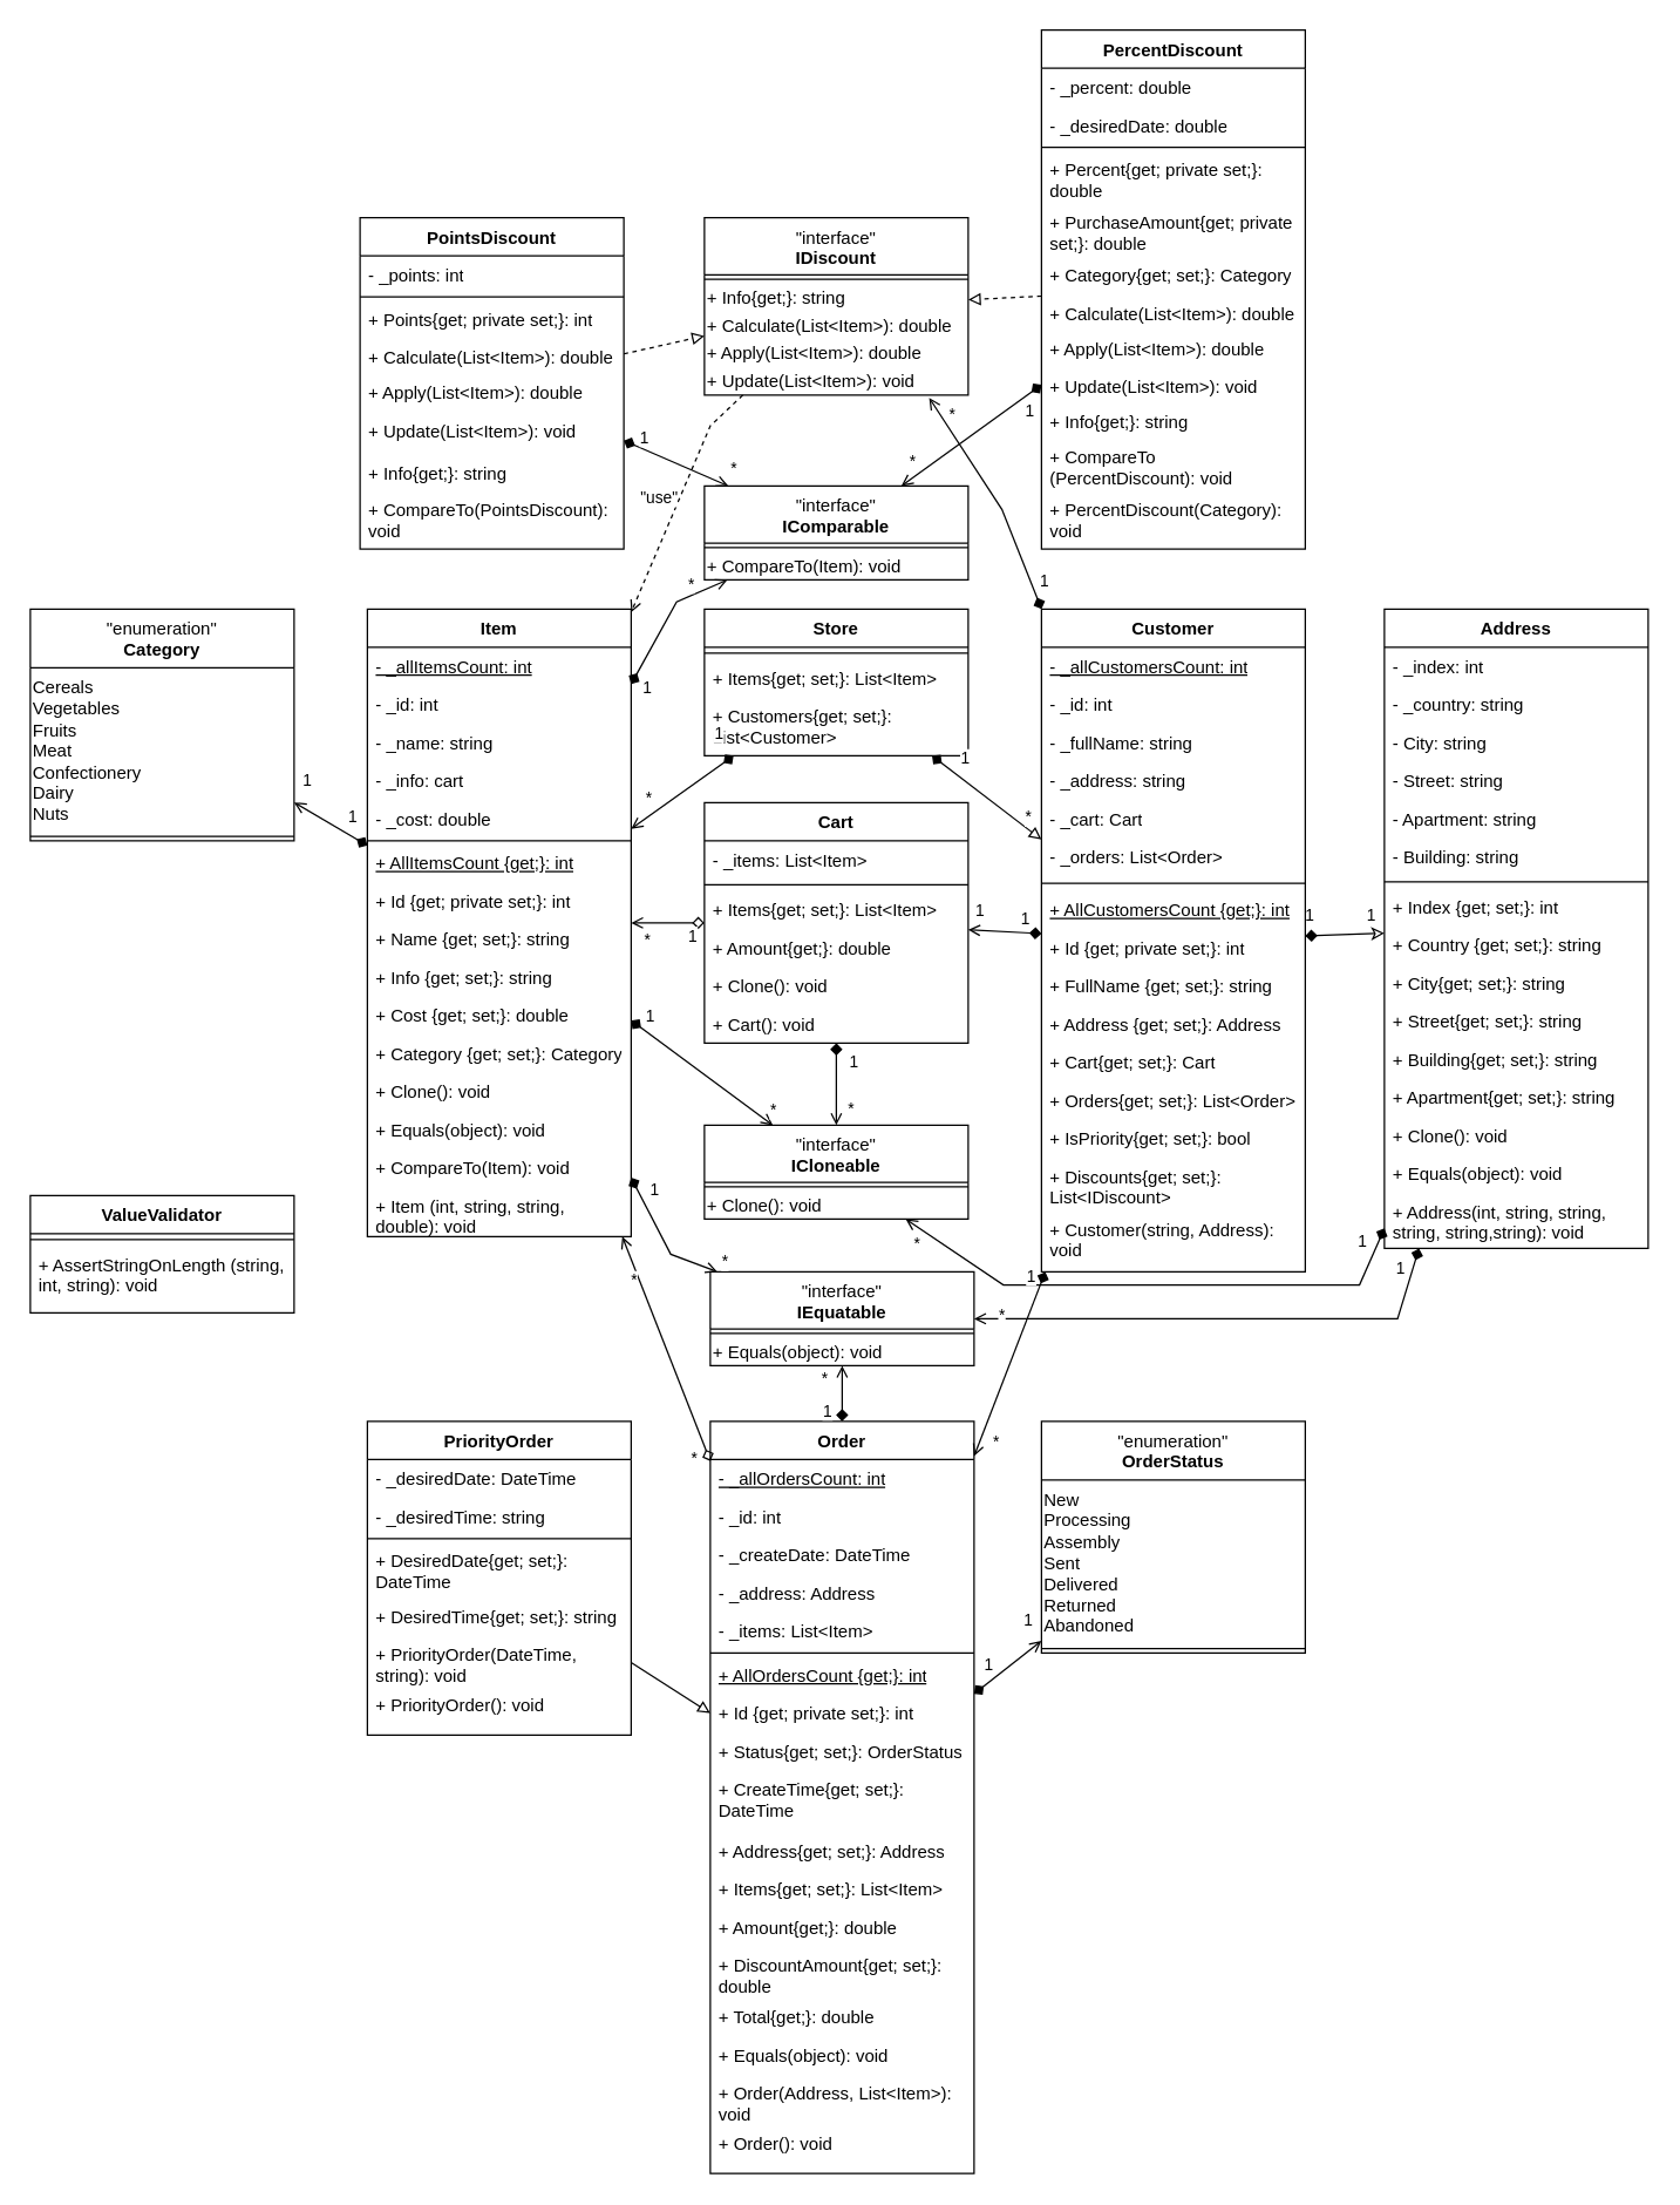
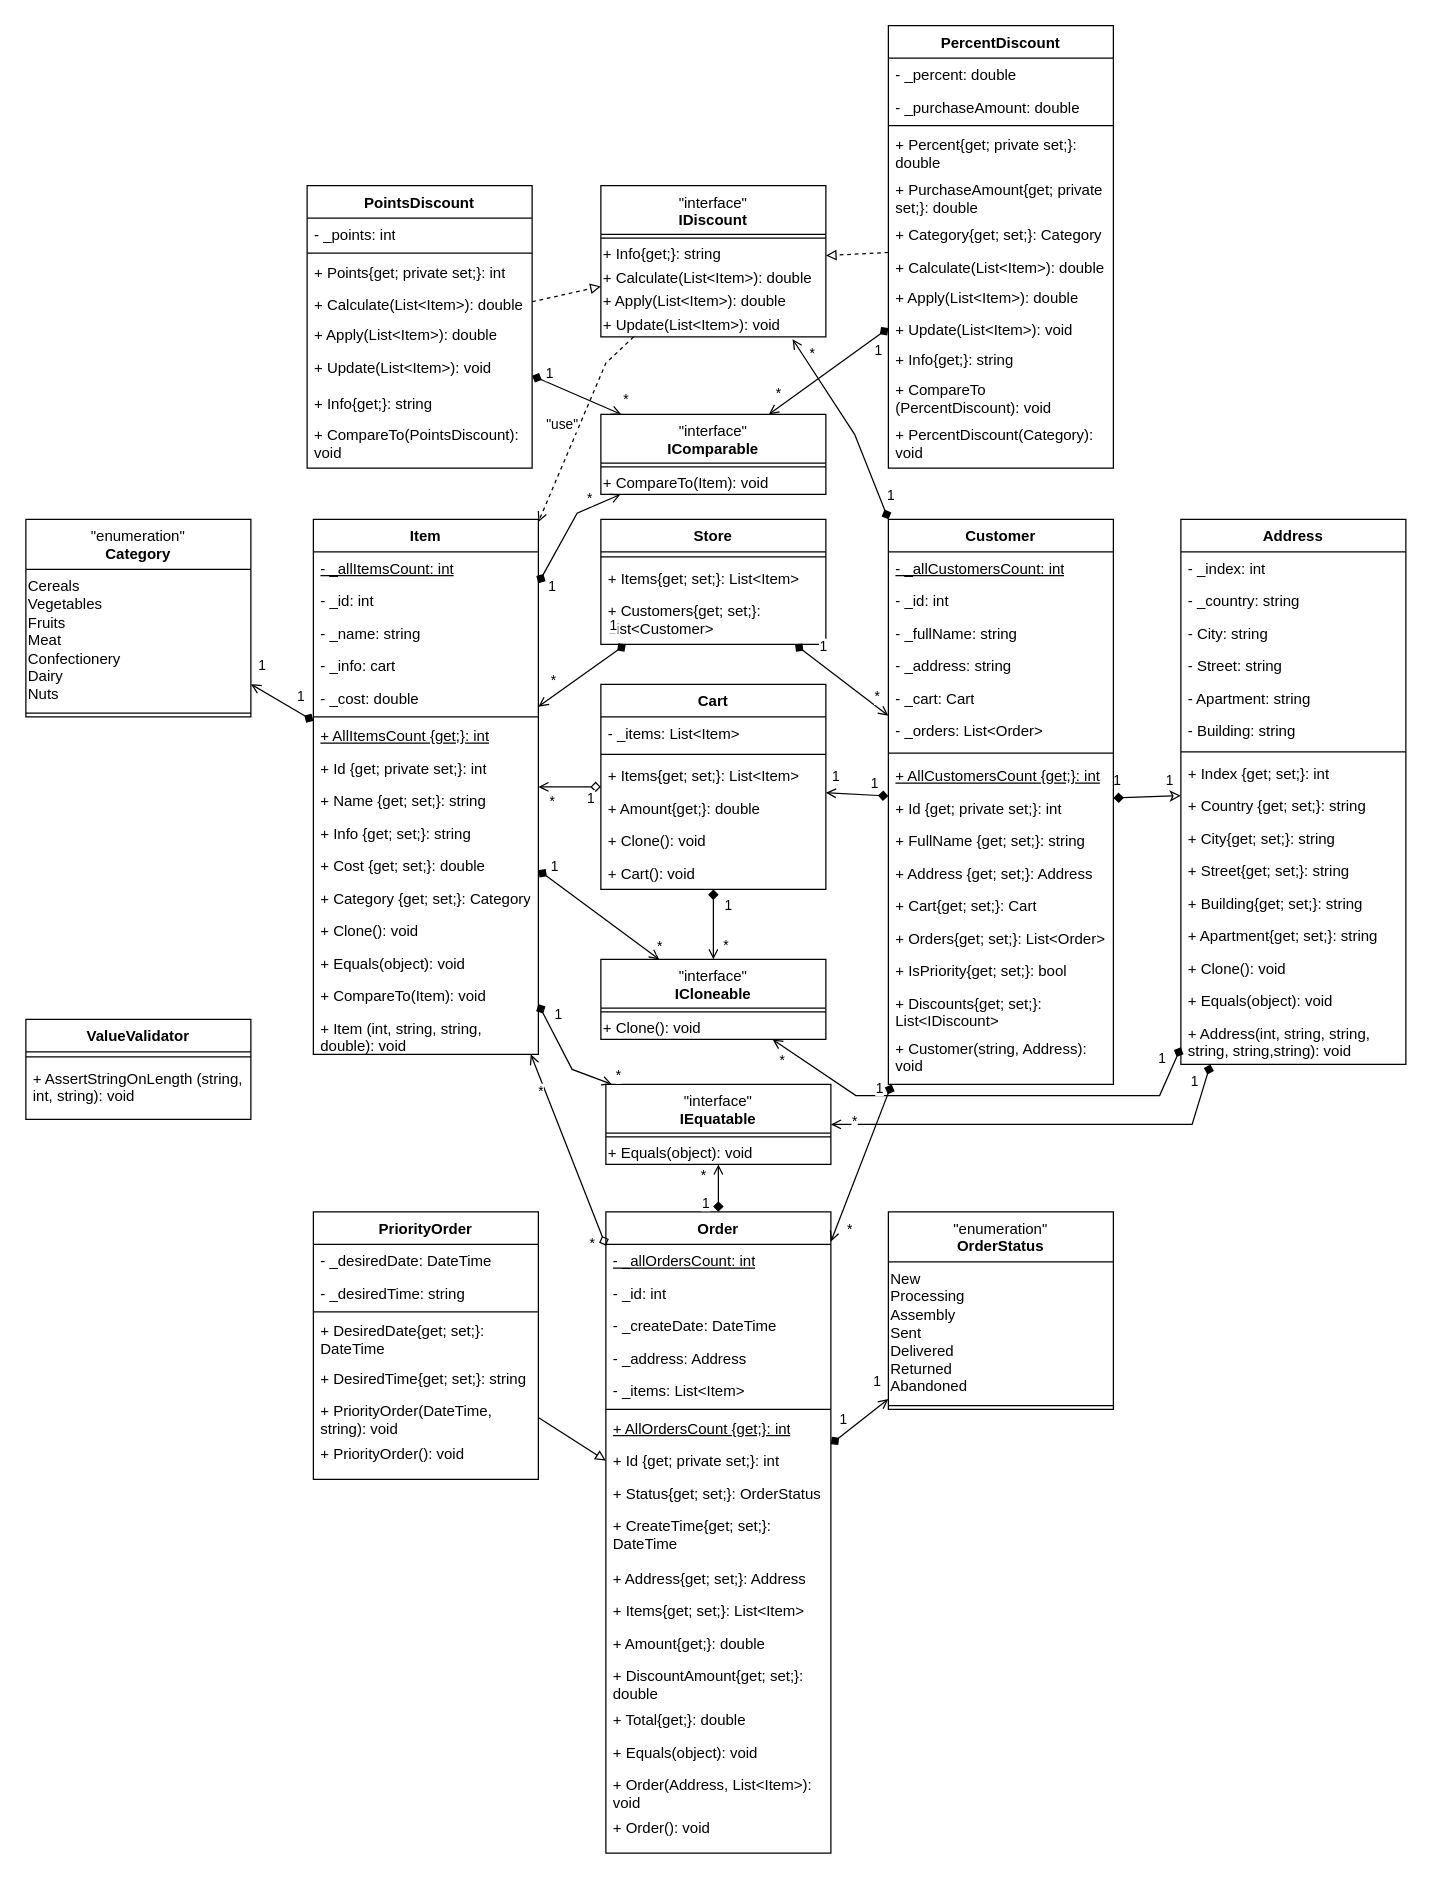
- <mxCell id="131" value="- _desiredDate: double" style="text;strokeColor=none;fillColor=none;align=left;verticalAlign=top;spacingLeft=4;spacingRight=4;overflow=hidden;rotatable=0;points=[[0,0.5],[1,0.5]];portConstraint=eastwest;whiteSpace=wrap;html=1;" parent="129" vertex="1"><mxGeometry y="52" width="180" height="26" as="geometry" /></mxCell>
+ <mxCell id="131" value="- _purchaseAmount: double" style="text;strokeColor=none;fillColor=none;align=left;verticalAlign=top;spacingLeft=4;spacingRight=4;overflow=hidden;rotatable=0;points=[[0,0.5],[1,0.5]];portConstraint=eastwest;whiteSpace=wrap;html=1;" parent="129" vertex="1"><mxGeometry y="52" width="180" height="26" as="geometry" /></mxCell>
- <mxCell id="49" value="" style="endArrow=block;html=1;rounded=0;startArrow=diamond;startFill=1;endFill=0;" parent="1" source="45" target="158" edge="1"><mxGeometry width="50" height="50" relative="1" as="geometry"><mxPoint x="900" y="517" as="sourcePoint" /><mxPoint x="970" y="518" as="targetPoint" /></mxGeometry></mxCell>
+ <mxCell id="49" value="" style="endArrow=open;html=1;rounded=0;startArrow=diamond;startFill=1;endFill=0;" parent="1" source="45" target="158" edge="1"><mxGeometry width="50" height="50" relative="1" as="geometry"><mxPoint x="900" y="517" as="sourcePoint" /><mxPoint x="970" y="518" as="targetPoint" /></mxGeometry></mxCell>
